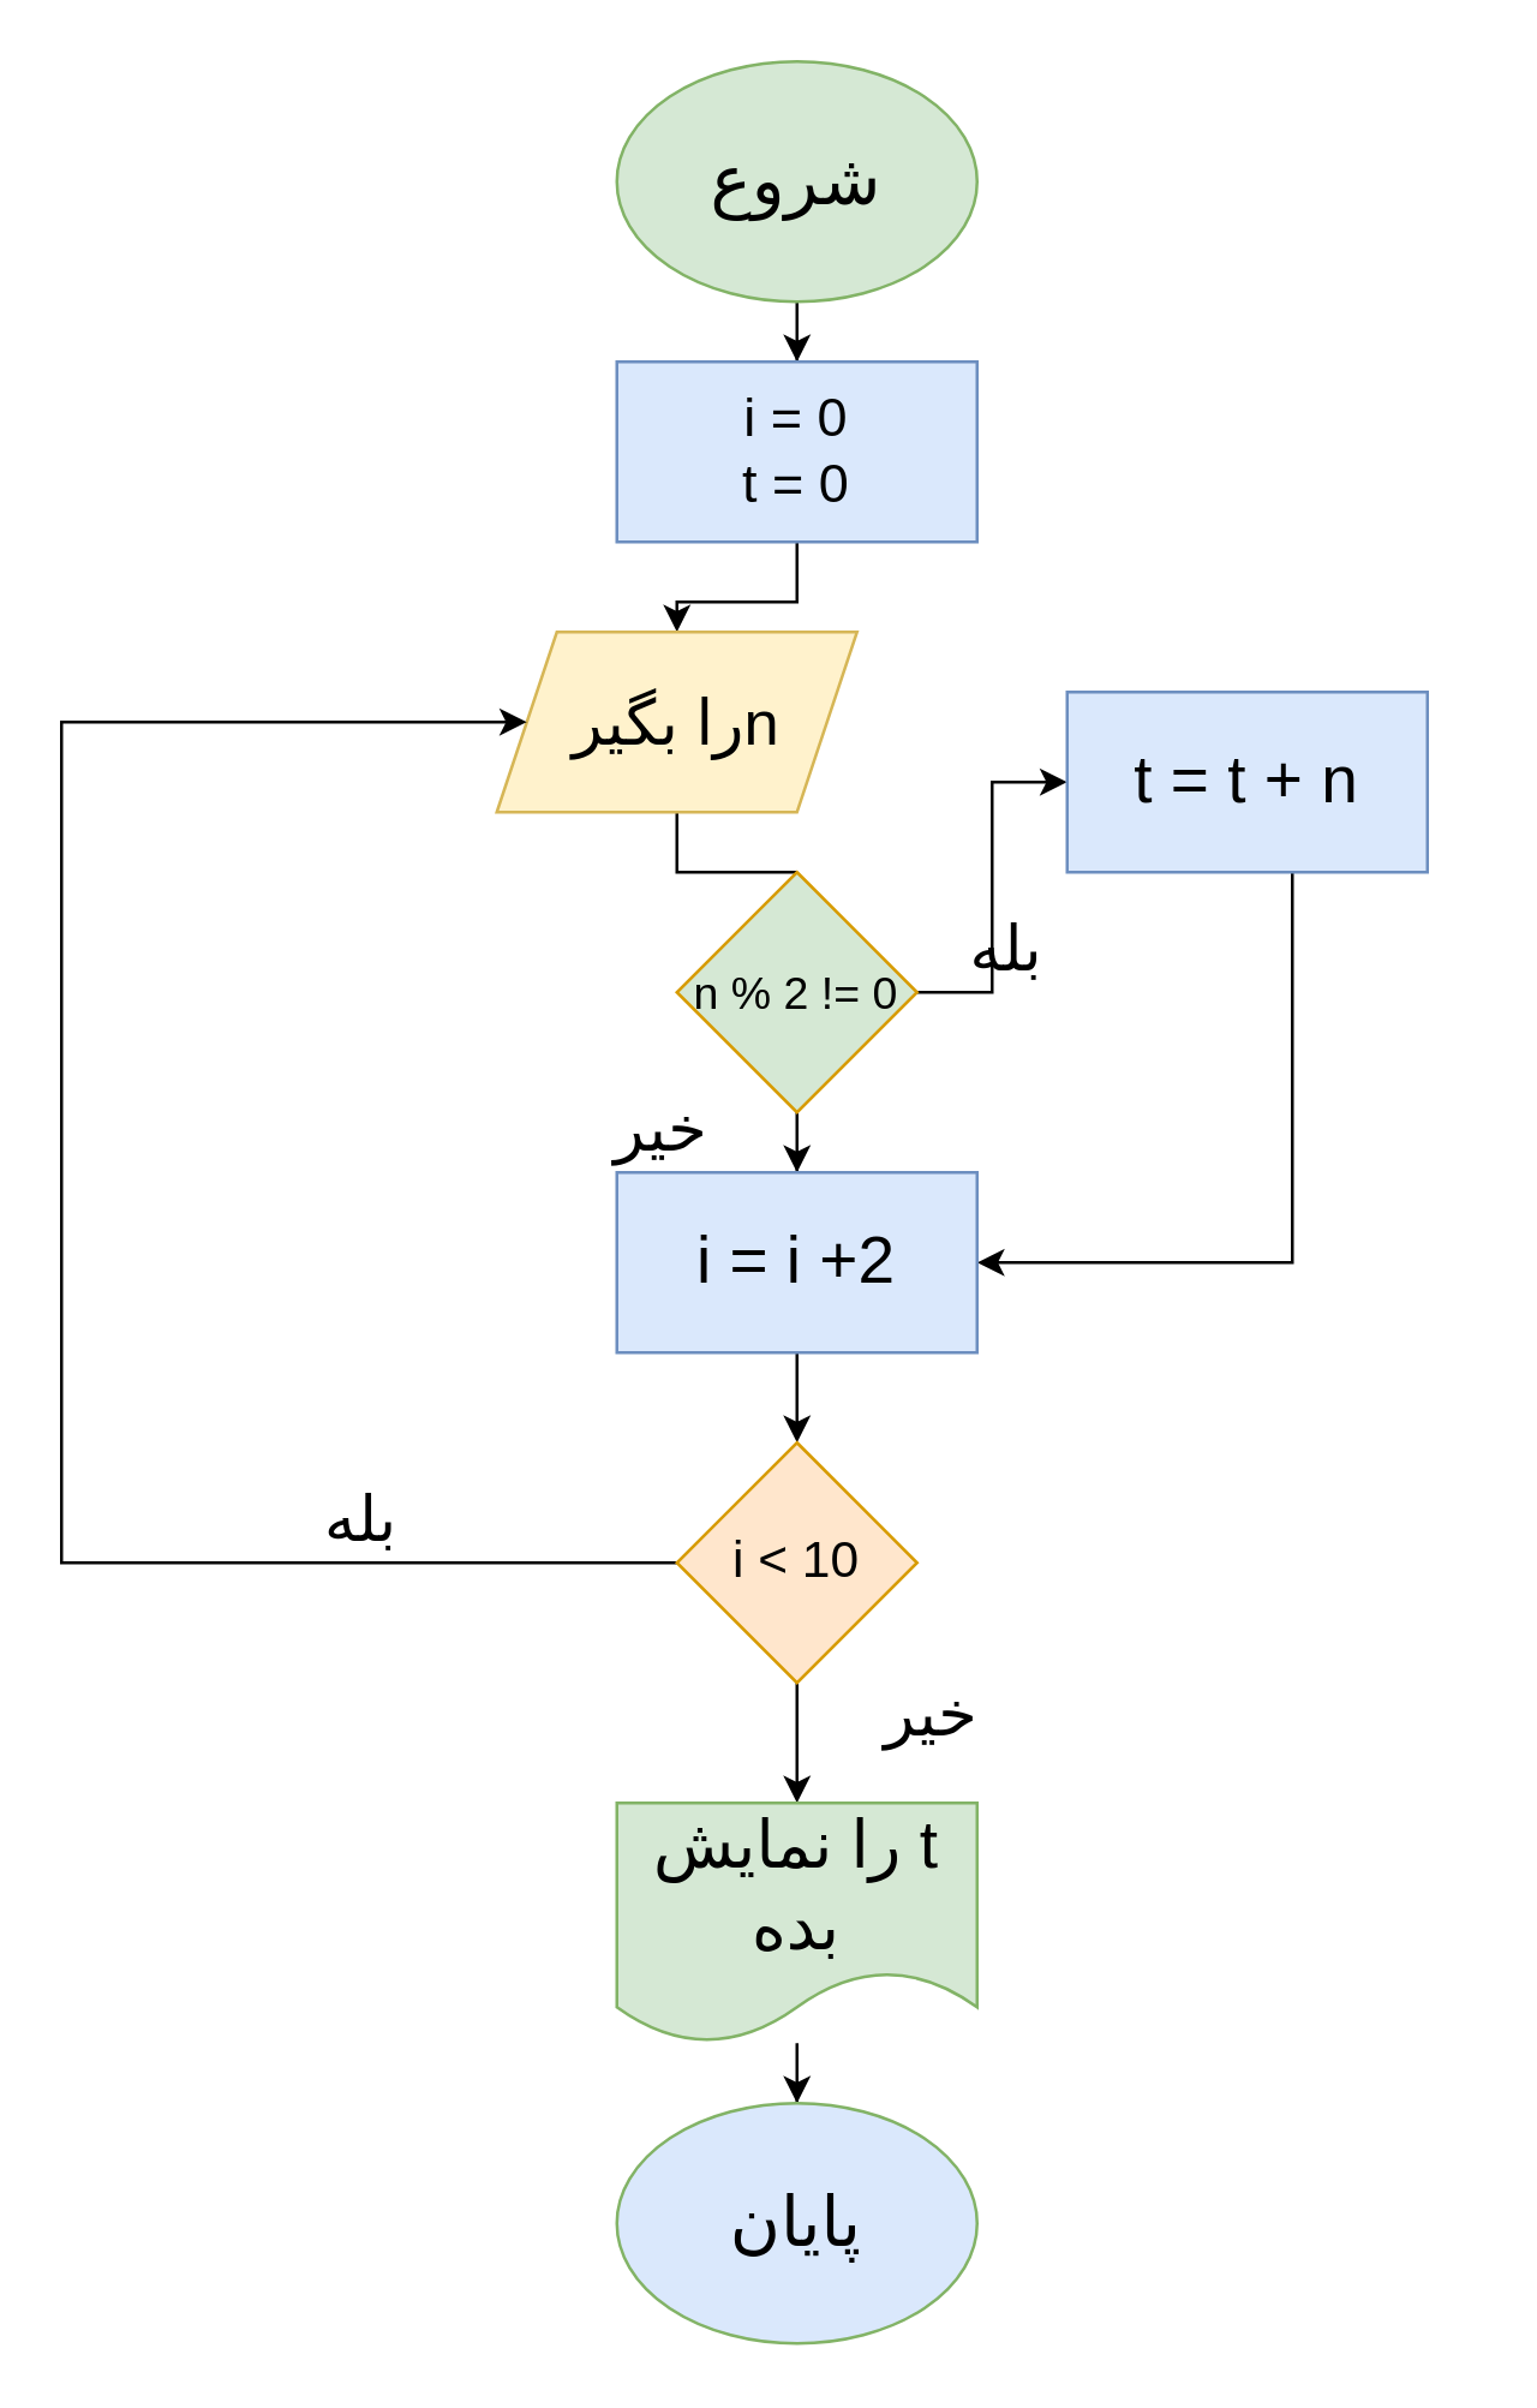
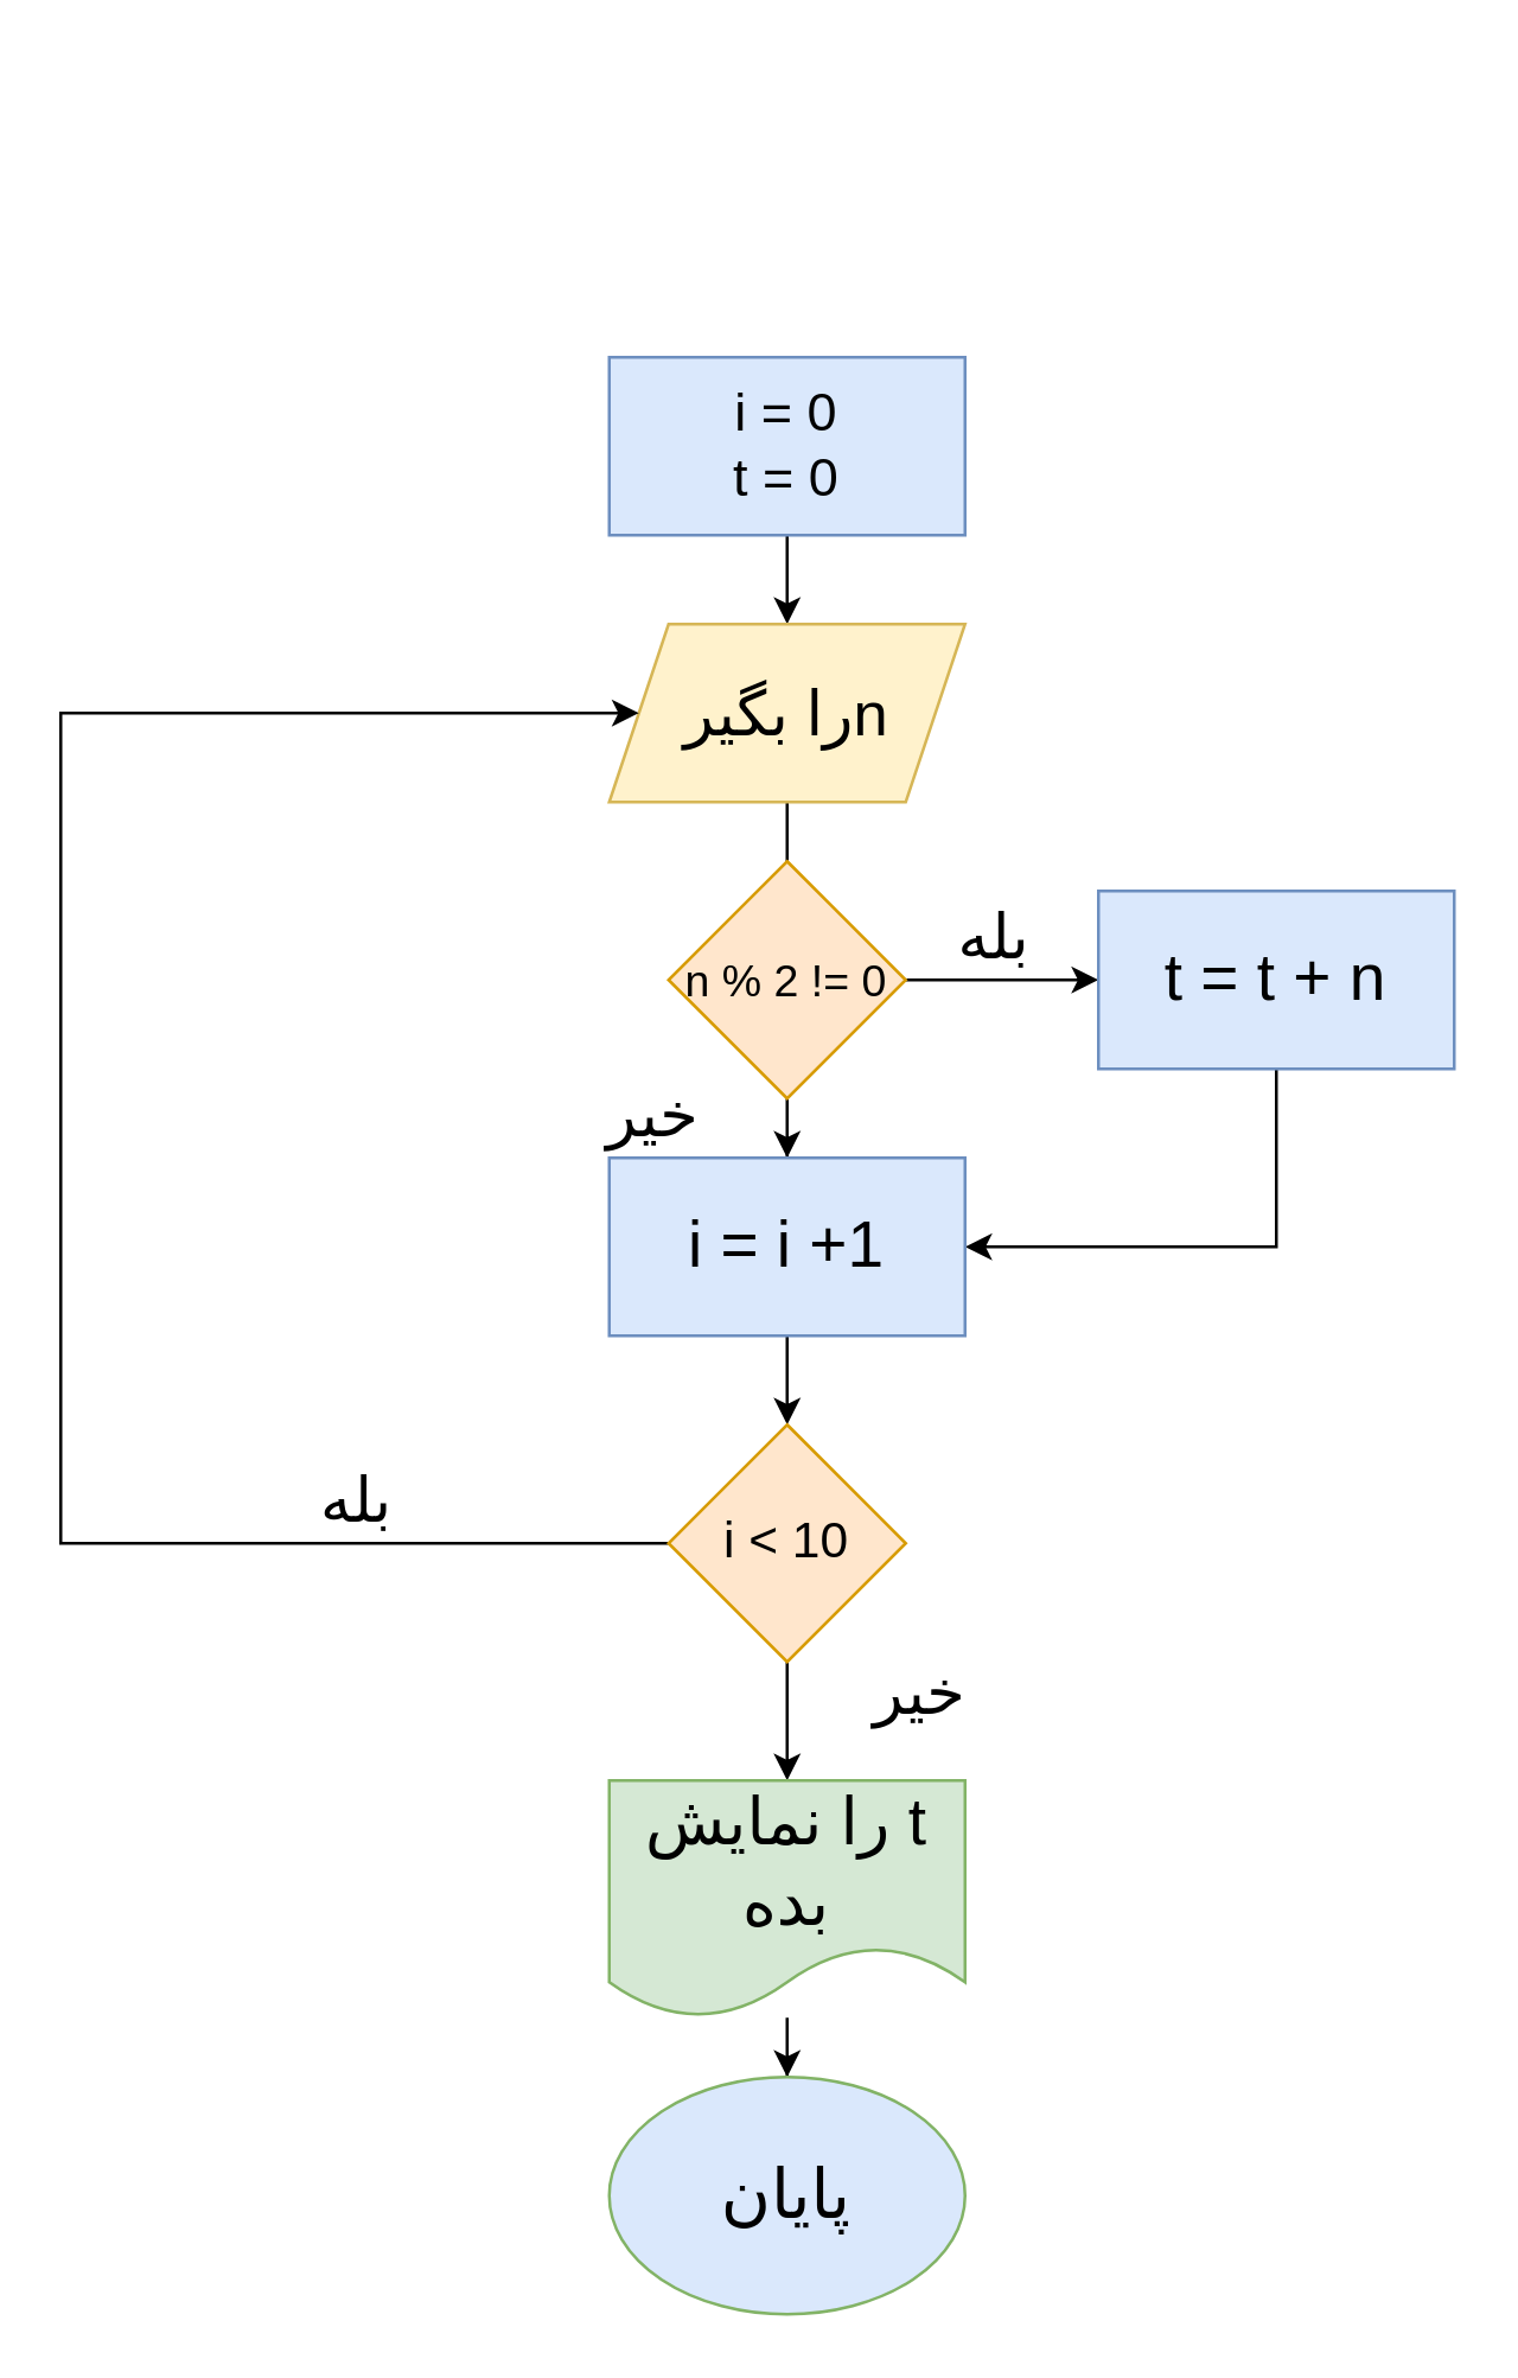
- <mxCell id="3" value="&lt;font style=&quot;font-size: 23px;&quot;&gt;شروع&lt;/font&gt;" style="ellipse;whiteSpace=wrap;html=1;fillColor=#d5e8d4;strokeColor=#82b366;" vertex="1" parent="1"><mxGeometry x="205" width="120" height="80" as="geometry" y="20" /></mxCell>
- <mxCell id="2" value="" style="edgeStyle=orthogonalEdgeStyle;rounded=0;orthogonalLoop=1;jettySize=auto;html=1;" edge="1" parent="1" source="3" target="5"><mxGeometry relative="1" as="geometry" /></mxCell>
- <mxCell id="7" value="&lt;div style=&quot;direction: rtl;&quot;&gt;&lt;span style=&quot;background-color: initial;&quot;&gt;&lt;font style=&quot;font-size: 21px;&quot;&gt;nرا بگیر&lt;/font&gt;&lt;/span&gt;&lt;/div&gt;" style="shape=parallelogram;perimeter=parallelogramPerimeter;whiteSpace=wrap;html=1;fixedSize=1;fillColor=#fff2cc;strokeColor=#d6b656;" vertex="1" parent="1"><mxGeometry x="165" y="210" width="120" height="60" as="geometry" /></mxCell>
+ <mxCell id="7" value="&lt;div style=&quot;direction: rtl;&quot;&gt;&lt;span style=&quot;background-color: initial;&quot;&gt;&lt;font style=&quot;font-size: 21px;&quot;&gt;nرا بگیر&lt;/font&gt;&lt;/span&gt;&lt;/div&gt;" style="shape=parallelogram;perimeter=parallelogramPerimeter;whiteSpace=wrap;html=1;fixedSize=1;fillColor=#fff2cc;strokeColor=#d6b656;" vertex="1" parent="1"><mxGeometry x="205" y="210" width="120" height="60" as="geometry" /></mxCell>
- <mxCell id="12" value="&lt;font style=&quot;font-size: 22px;&quot;&gt;t = t + n&lt;/font&gt;" style="rounded=0;whiteSpace=wrap;html=1;fillColor=#dae8fc;strokeColor=#6c8ebf;" vertex="1" parent="1"><mxGeometry x="355" y="230" width="120" height="60" as="geometry" /></mxCell>
+ <mxCell id="12" value="&lt;font style=&quot;font-size: 22px;&quot;&gt;t = t + n&lt;/font&gt;" style="rounded=0;whiteSpace=wrap;html=1;fillColor=#dae8fc;strokeColor=#6c8ebf;" vertex="1" parent="1"><mxGeometry x="370" y="300" width="120" height="60" as="geometry" /></mxCell>
- <mxCell id="10" value="&lt;font style=&quot;font-size: 15px;&quot;&gt;n % 2 != 0&lt;/font&gt;" style="rhombus;whiteSpace=wrap;html=1;fillColor=#d5e8d4;strokeColor=#d79b00;" vertex="1" parent="1"><mxGeometry x="225" y="290" width="80" height="80" as="geometry" /></mxCell>
+ <mxCell id="10" value="&lt;font style=&quot;font-size: 15px;&quot;&gt;n % 2 != 0&lt;/font&gt;" style="rhombus;whiteSpace=wrap;html=1;fillColor=#ffe6cc;strokeColor=#d79b00;" vertex="1" parent="1"><mxGeometry x="225" y="290" width="80" height="80" as="geometry" /></mxCell>
- <mxCell id="15" value="&lt;span style=&quot;font-size: 22px;&quot;&gt;i = i +2&lt;/span&gt;" style="rounded=0;whiteSpace=wrap;html=1;fillColor=#dae8fc;strokeColor=#6c8ebf;" vertex="1" parent="1"><mxGeometry x="205" y="390" width="120" height="60" as="geometry" /></mxCell>
+ <mxCell id="15" value="&lt;span style=&quot;font-size: 22px;&quot;&gt;i = i +1&lt;/span&gt;" style="rounded=0;whiteSpace=wrap;html=1;fillColor=#dae8fc;strokeColor=#6c8ebf;" vertex="1" parent="1"><mxGeometry x="205" y="390" width="120" height="60" as="geometry" /></mxCell>
